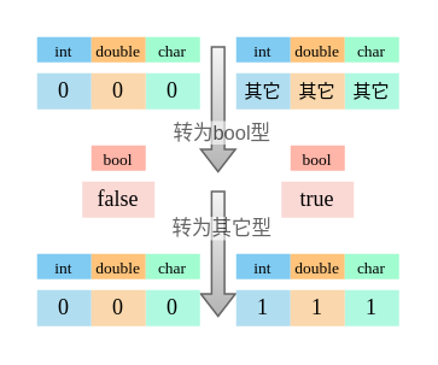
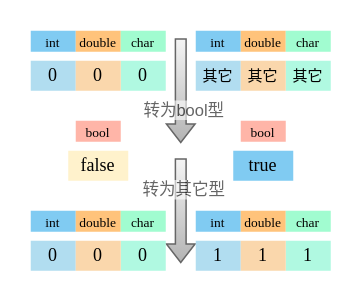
- <mxCell id="2" value="&lt;font style=&quot;font-size: 12px;&quot; face=&quot;Consolas&quot;&gt;false&lt;/font&gt;" style="rounded=0;whiteSpace=wrap;html=1;strokeColor=none;fillColor=#fad9d5;" parent="1" vertex="1"><mxGeometry x="45" y="100" width="40" height="20" as="geometry" /></mxCell>
+ <mxCell id="2" value="&lt;font style=&quot;font-size: 12px;&quot; face=&quot;Consolas&quot;&gt;false&lt;/font&gt;" style="rounded=0;whiteSpace=wrap;html=1;strokeColor=none;fillColor=#fff2cc;" parent="1" vertex="1"><mxGeometry x="45" y="100" width="40" height="20" as="geometry" /></mxCell>
- <mxCell id="13" value="&lt;font face=&quot;Consolas&quot;&gt;true&lt;/font&gt;" style="rounded=0;whiteSpace=wrap;html=1;strokeColor=none;fillColor=#fad9d5;" parent="1" vertex="1"><mxGeometry x="155" y="100" width="40" height="20" as="geometry" /></mxCell>
+ <mxCell id="13" value="&lt;font face=&quot;Consolas&quot;&gt;true&lt;/font&gt;" style="rounded=0;whiteSpace=wrap;html=1;strokeColor=none;fillColor=#80cbf2;" parent="1" vertex="1"><mxGeometry x="155" y="100" width="40" height="20" as="geometry" /></mxCell>
